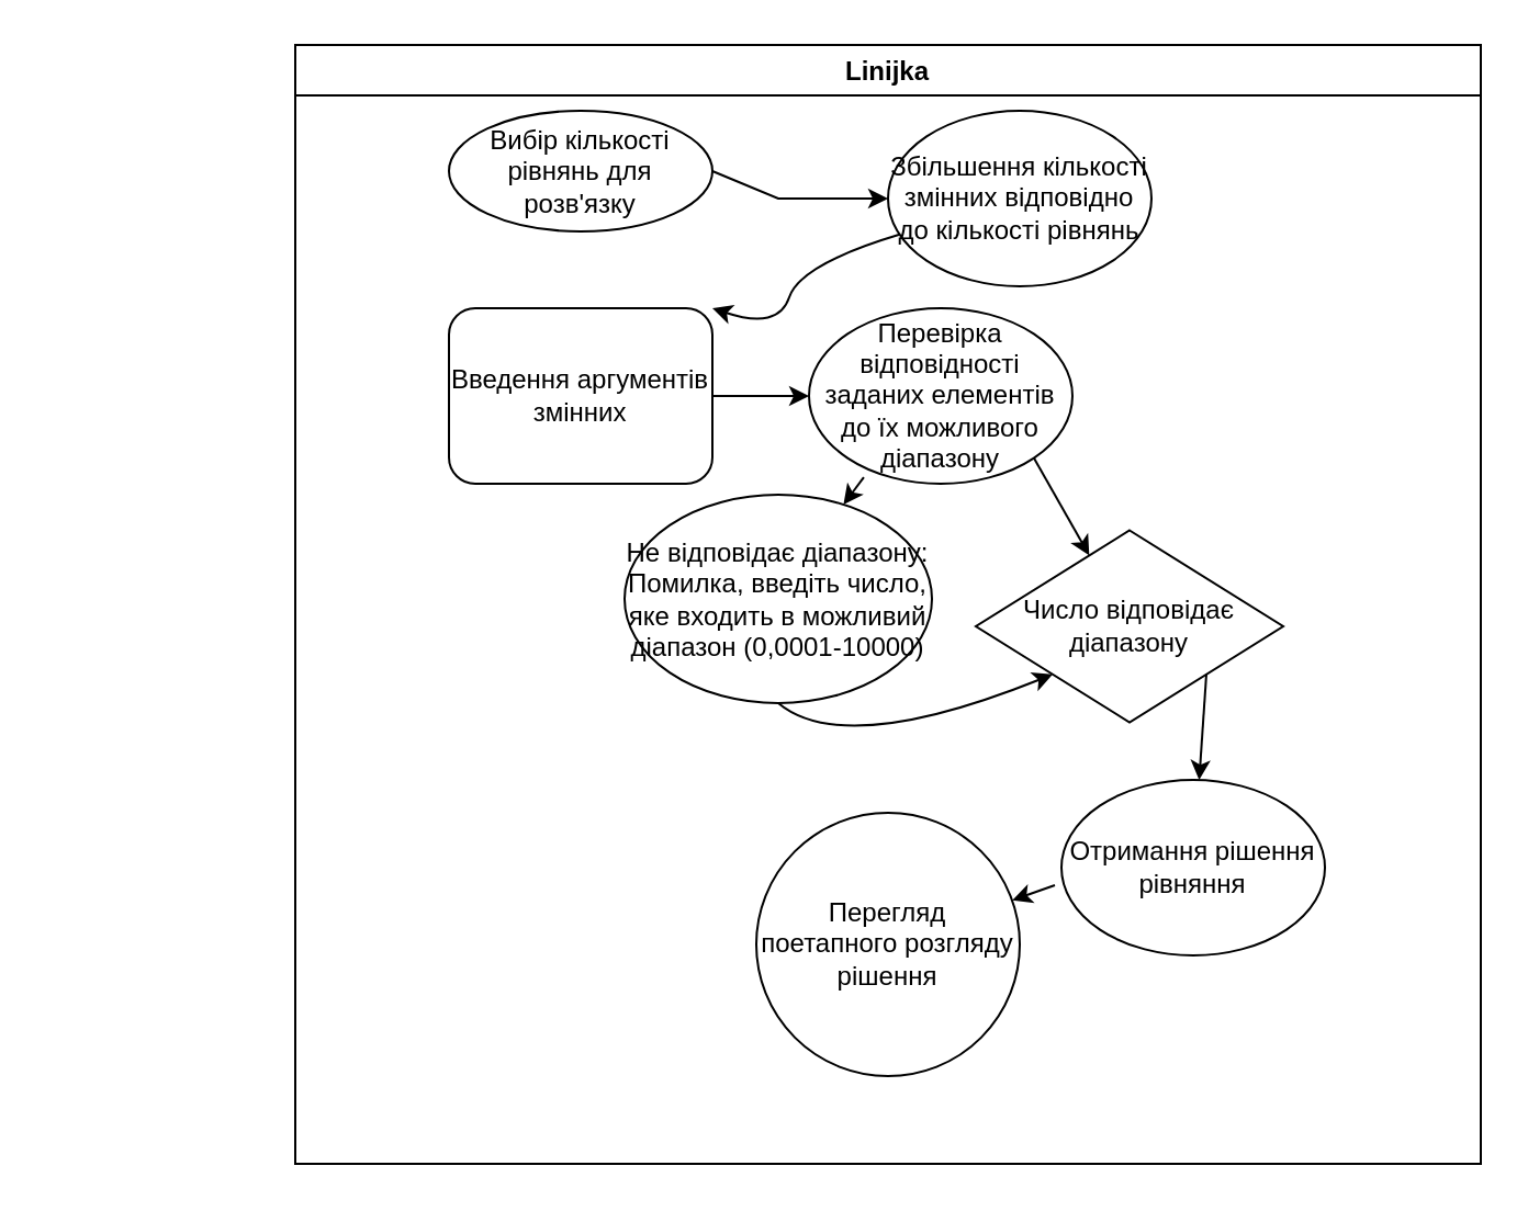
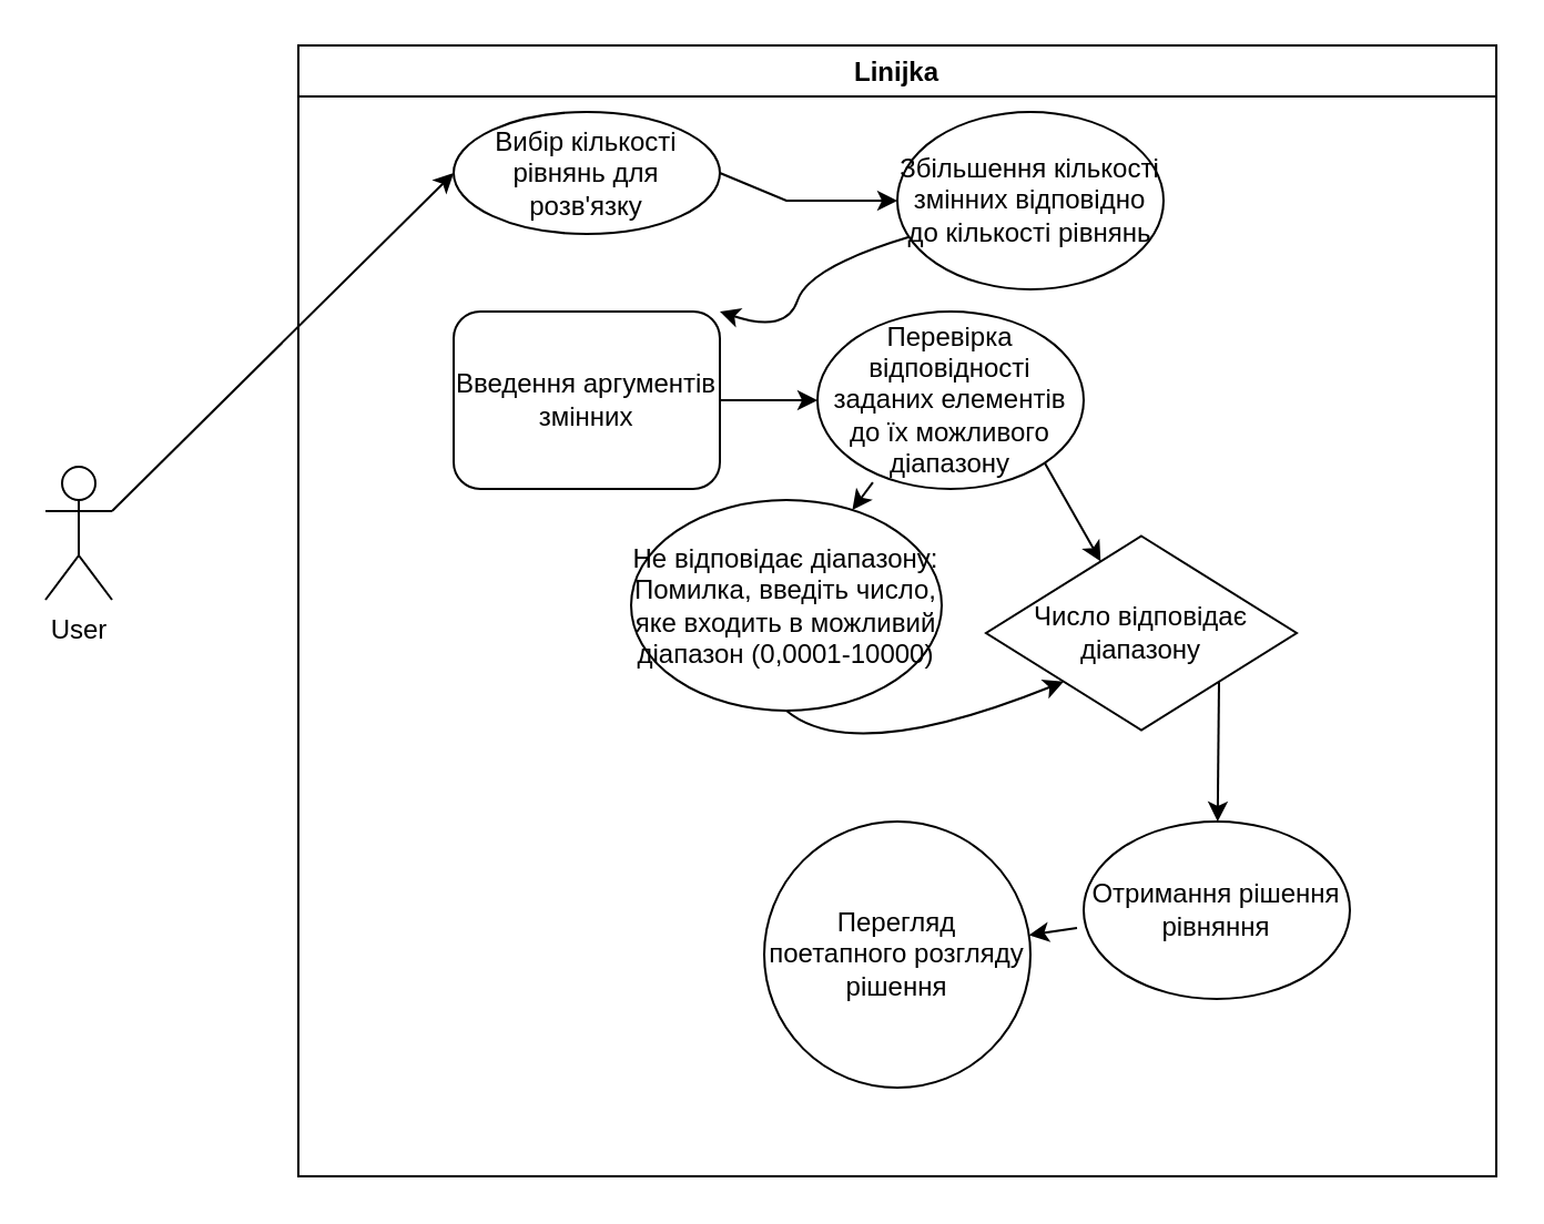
+ <mxCell id="20" value="" style="endArrow=classic;html=1;rounded=0;entryX=0;entryY=0.5;entryDx=0;entryDy=0;exitX=1;exitY=0.333;exitDx=0;exitDy=0;exitPerimeter=0;" edge="1" parent="1" source="19" target="3"><mxGeometry width="50" height="50" relative="1" as="geometry"><mxPoint x="80" y="200" as="sourcePoint" /><mxPoint x="310" y="170" as="targetPoint" /><Array as="points" /></mxGeometry></mxCell>
+ <mxCell id="19" value="User&lt;br&gt;" style="shape=umlActor;verticalLabelPosition=bottom;verticalAlign=top;html=1;outlineConnect=0;" vertex="1" parent="1"><mxGeometry x="20" y="210" width="30" height="60" as="geometry" /></mxCell>
- <mxCell id="16" value="Отримання рішення рівняння" style="ellipse;whiteSpace=wrap;html=1;" vertex="1" parent="2"><mxGeometry x="349" y="335" width="120" height="80" as="geometry" /></mxCell>
+ <mxCell id="16" value="Отримання рішення рівняння" style="ellipse;whiteSpace=wrap;html=1;" vertex="1" parent="2"><mxGeometry x="354" y="350" width="120" height="80" as="geometry" /></mxCell>
